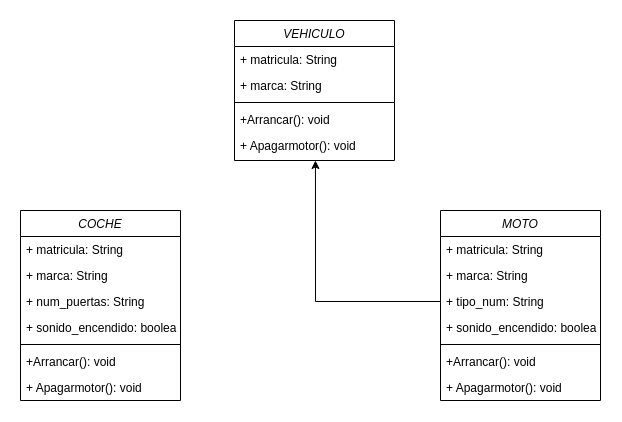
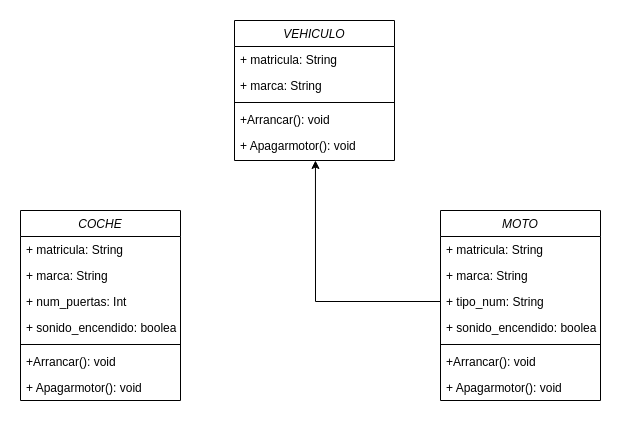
- <mxCell id="11" value="+ num_puertas: String" style="text;align=left;verticalAlign=top;spacingLeft=4;spacingRight=4;overflow=hidden;rotatable=0;points=[[0,0.5],[1,0.5]];portConstraint=eastwest;rounded=0;shadow=0;html=0;" vertex="1" parent="8"><mxGeometry y="78" width="160" height="26" as="geometry" /></mxCell>
+ <mxCell id="11" value="+ num_puertas: Int" style="text;align=left;verticalAlign=top;spacingLeft=4;spacingRight=4;overflow=hidden;rotatable=0;points=[[0,0.5],[1,0.5]];portConstraint=eastwest;rounded=0;shadow=0;html=0;" vertex="1" parent="8"><mxGeometry y="78" width="160" height="26" as="geometry" /></mxCell>
